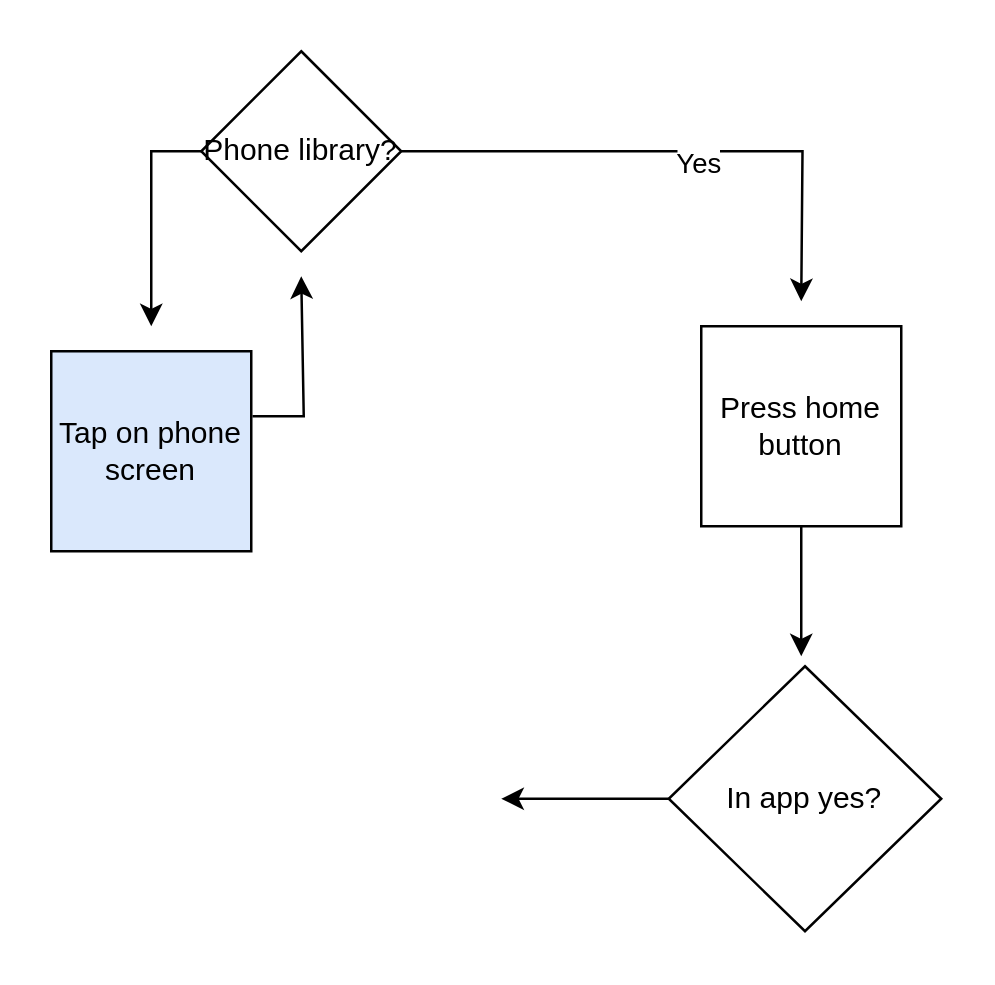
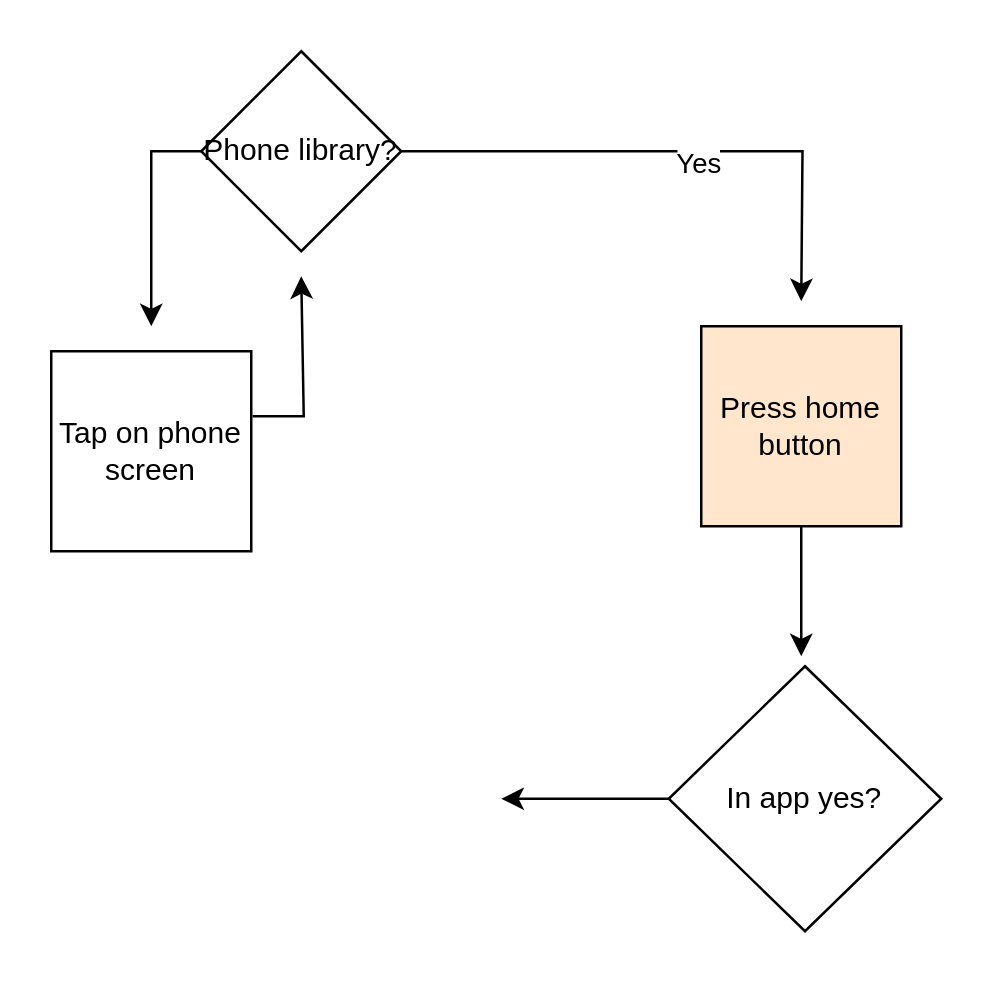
- <mxCell id="9" value="Press home button" style="whiteSpace=wrap;html=1;aspect=fixed;" vertex="1" parent="1"><mxGeometry x="280" y="130" width="80" height="80" as="geometry" /></mxCell>
+ <mxCell id="9" value="Press home button" style="whiteSpace=wrap;html=1;aspect=fixed;fillColor=#ffe6cc;" vertex="1" parent="1"><mxGeometry x="280" y="130" width="80" height="80" as="geometry" /></mxCell>
- <mxCell id="7" value="Tap on phone screen" style="whiteSpace=wrap;html=1;aspect=fixed;fillColor=#dae8fc;" vertex="1" parent="1"><mxGeometry x="20" y="140" width="80" height="80" as="geometry" /></mxCell>
+ <mxCell id="7" value="Tap on phone screen" style="whiteSpace=wrap;html=1;aspect=fixed;" vertex="1" parent="1"><mxGeometry x="20" y="140" width="80" height="80" as="geometry" /></mxCell>
